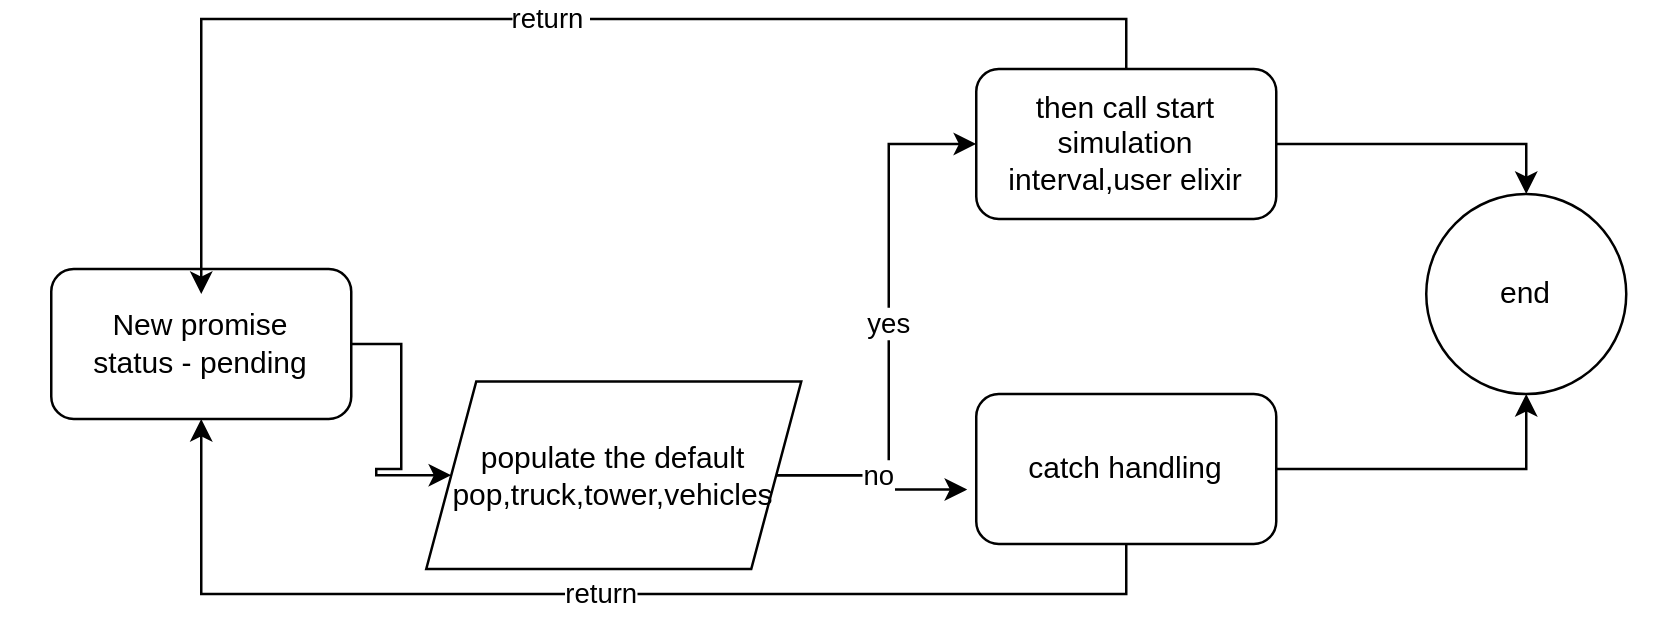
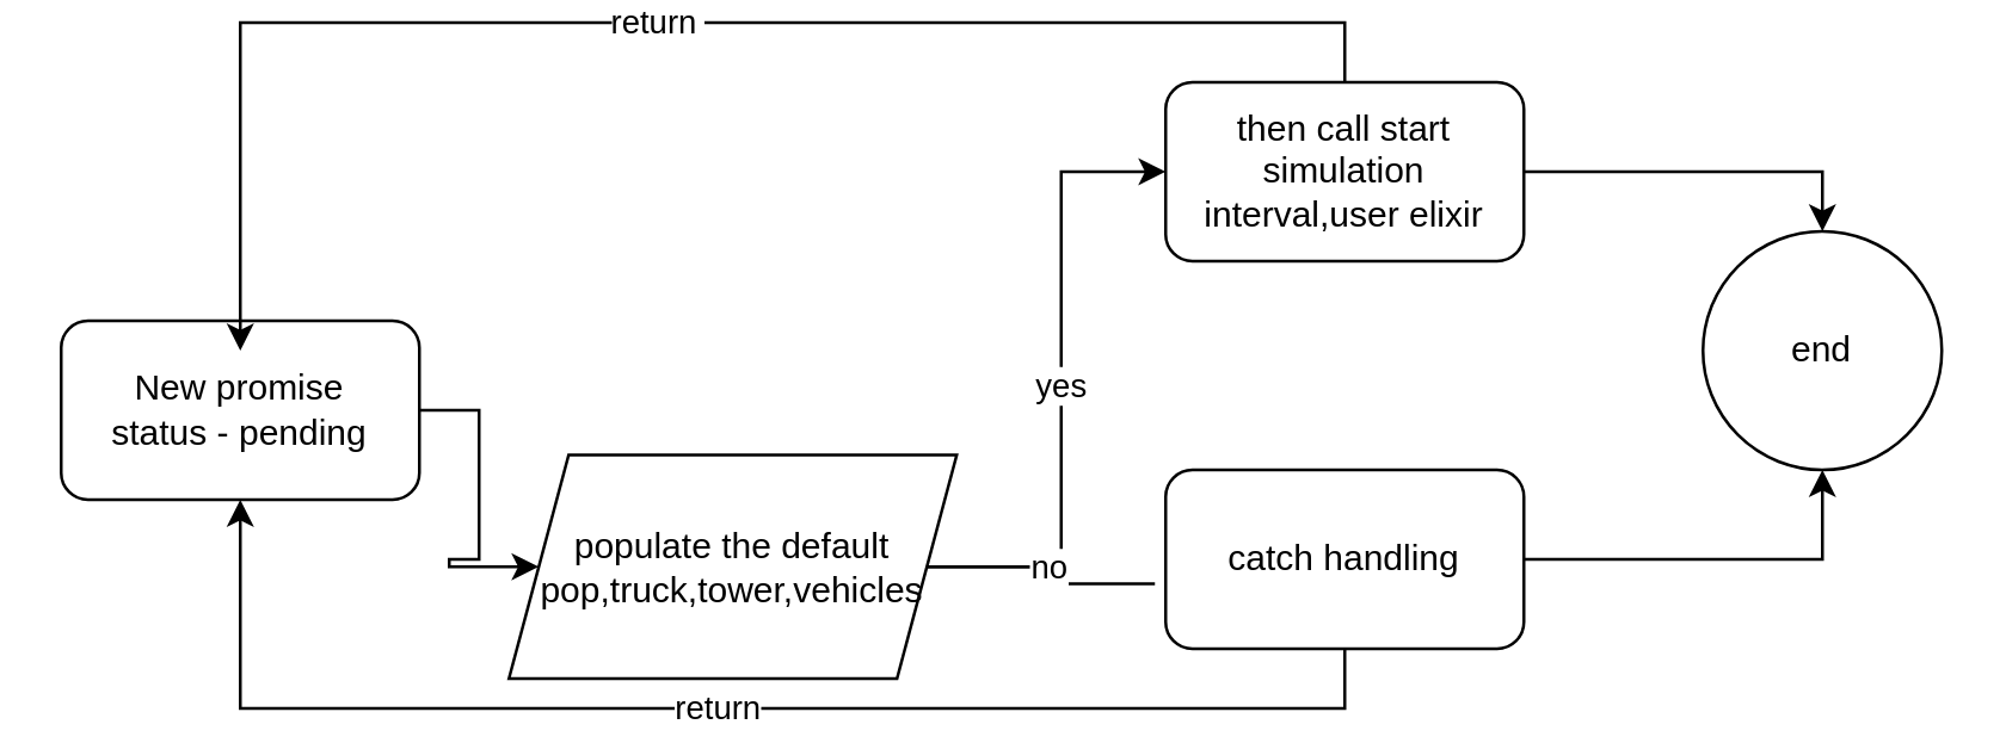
- <mxCell id="5" value="no" style="edgeStyle=orthogonalEdgeStyle;rounded=0;orthogonalLoop=1;jettySize=auto;html=1;entryX=-0.03;entryY=0.637;entryDx=0;entryDy=0;entryPerimeter=0;" edge="1" parent="1" source="6" target="12"><mxGeometry relative="1" as="geometry" /></mxCell>
+ <mxCell id="5" value="no" style="edgeStyle=orthogonalEdgeStyle;rounded=0;orthogonalLoop=1;jettySize=auto;html=1;entryX=-0.03;entryY=0.637;entryDx=0;entryDy=0;entryPerimeter=0;endArrow=none;" edge="1" parent="1" source="6" target="12"><mxGeometry relative="1" as="geometry" /></mxCell>
